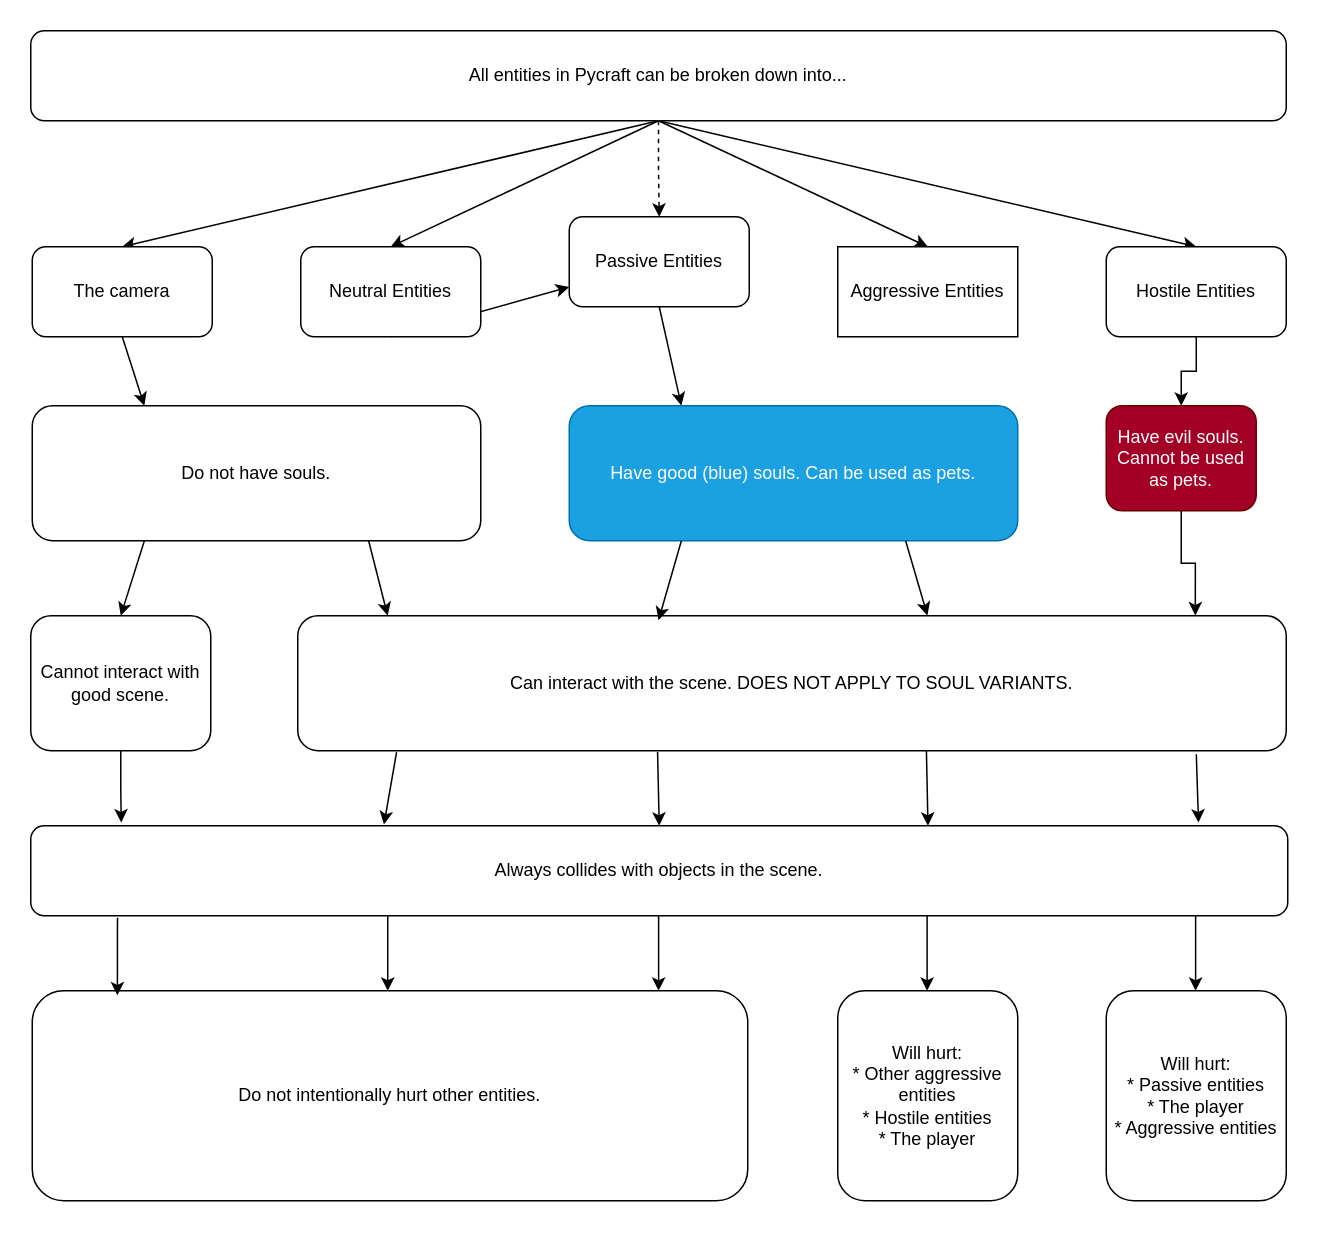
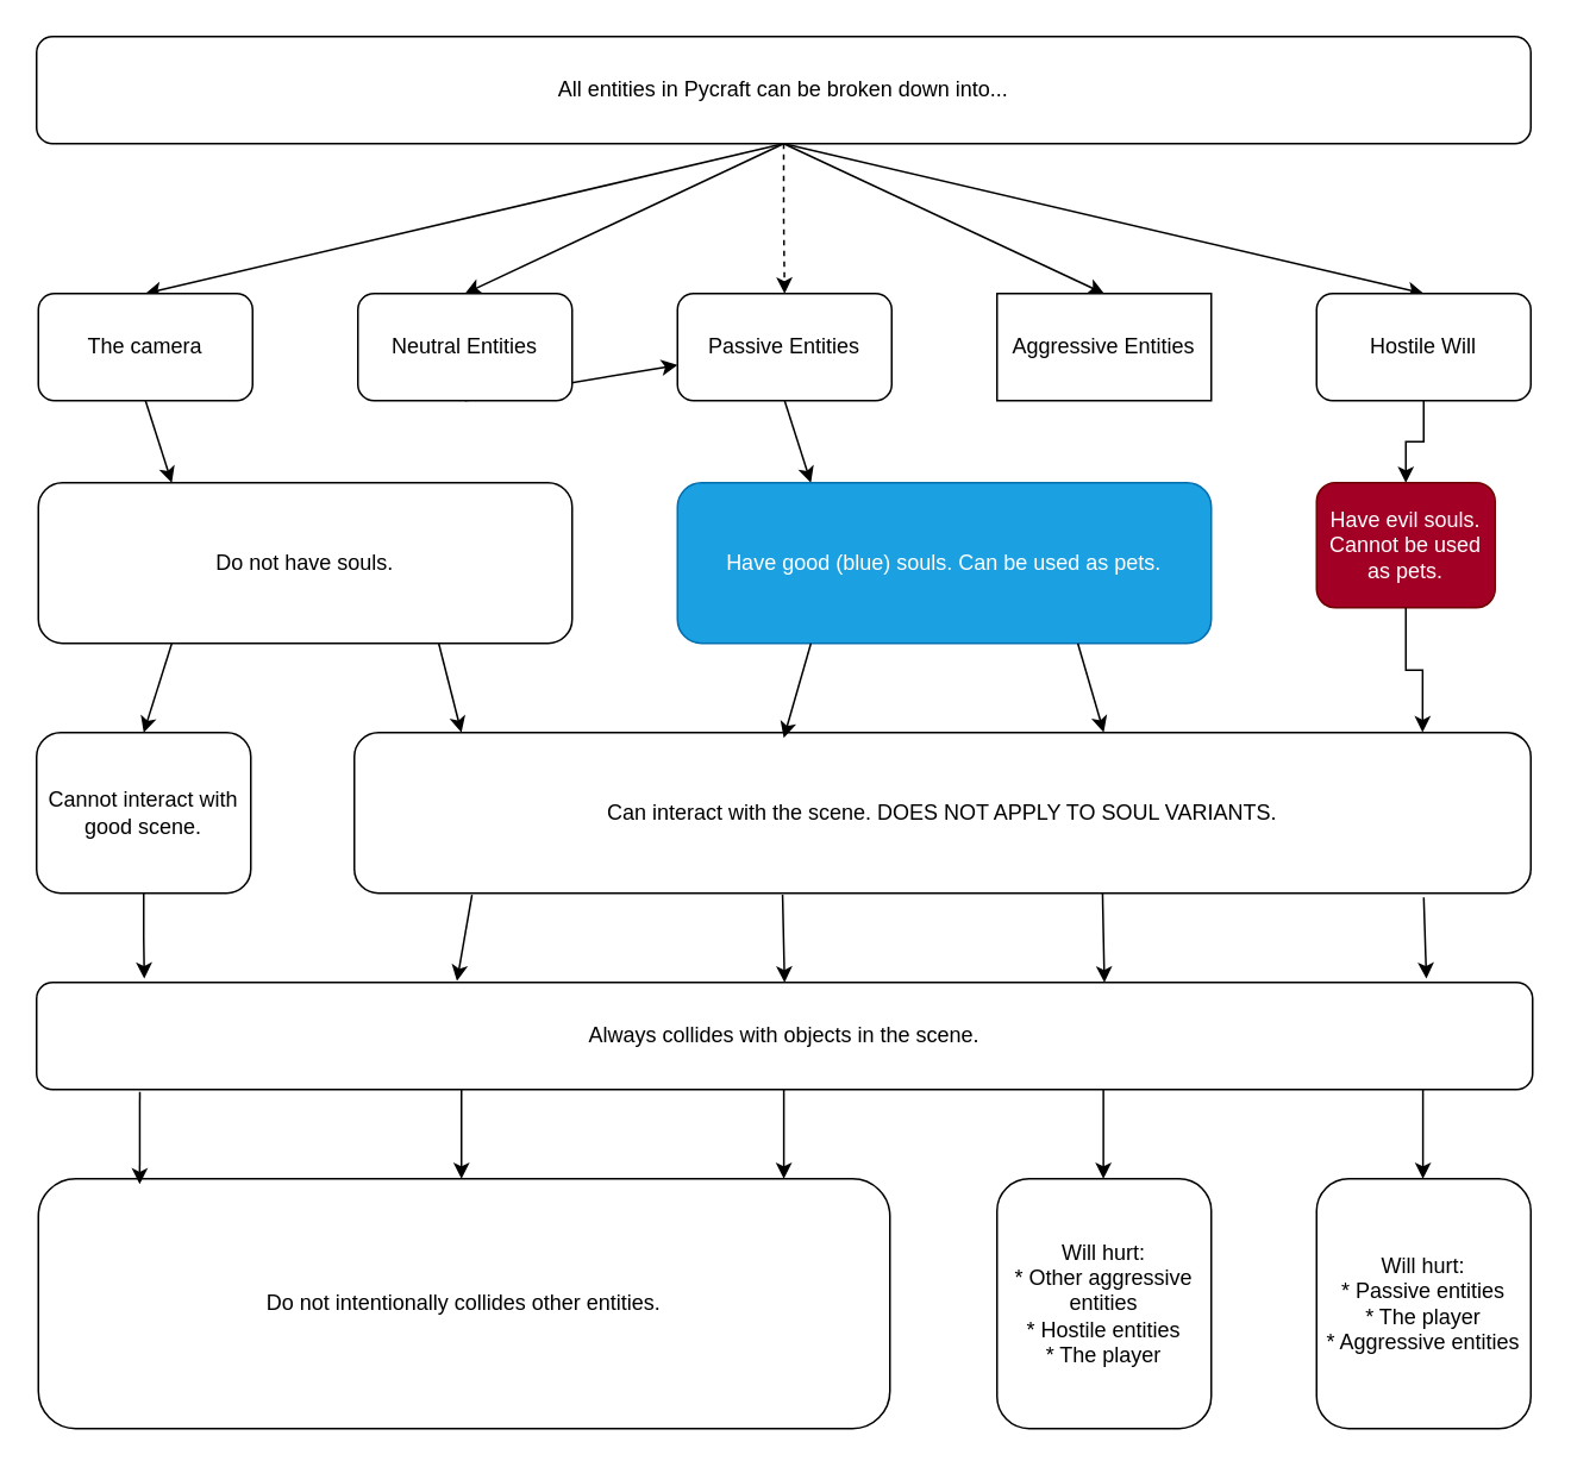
- <mxCell id="13" value="Passive Entities" style="rounded=1;whiteSpace=wrap;html=1;" vertex="1" parent="1"><mxGeometry x="379" y="144" width="120" height="60" as="geometry" /></mxCell>
+ <mxCell id="13" value="Passive Entities" style="rounded=1;whiteSpace=wrap;html=1;" vertex="1" parent="1"><mxGeometry x="379" y="164" width="120" height="60" as="geometry" /></mxCell>
- <mxCell id="16" value="Hostile Entities" style="rounded=1;whiteSpace=wrap;html=1;" vertex="1" parent="1"><mxGeometry x="737" y="164" width="120" height="60" as="geometry" /></mxCell>
+ <mxCell id="16" value="Hostile Will" style="rounded=1;whiteSpace=wrap;html=1;" vertex="1" parent="1"><mxGeometry x="737" y="164" width="120" height="60" as="geometry" /></mxCell>
- <mxCell id="33" value="Do not intentionally hurt other entities." style="rounded=1;whiteSpace=wrap;html=1;" vertex="1" parent="1"><mxGeometry x="21" y="660" width="477" height="140" as="geometry" /></mxCell>
+ <mxCell id="33" value="Do not intentionally collides other entities." style="rounded=1;whiteSpace=wrap;html=1;" vertex="1" parent="1"><mxGeometry x="21" y="660" width="477" height="140" as="geometry" /></mxCell>
